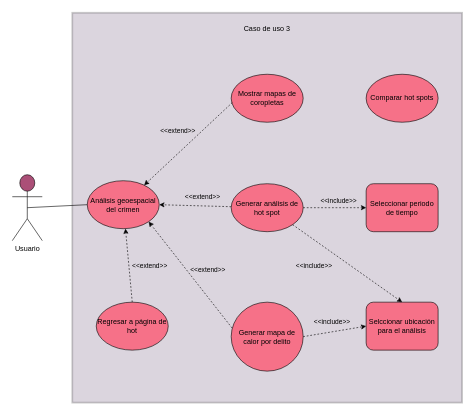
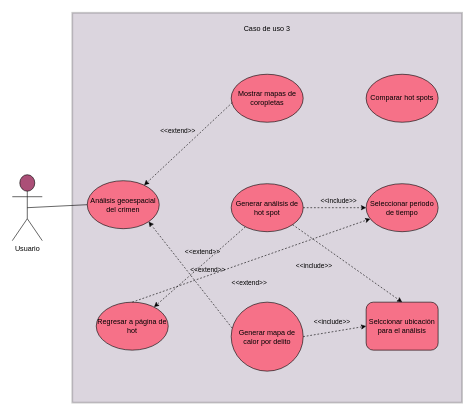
- <mxCell id="7" value="&amp;lt;&amp;lt;extend&amp;gt;&amp;gt;" style="edgeStyle=none;rounded=0;orthogonalLoop=1;jettySize=auto;html=1;entryX=1;entryY=0.5;entryDx=0;entryDy=0;dashed=1;labelBackgroundColor=none;" edge="1" parent="1" source="8" target="5"><mxGeometry x="-0.193" y="-15" relative="1" as="geometry"><mxPoint as="offset" /><mxPoint x="290" y="253" as="targetPoint" /></mxGeometry></mxCell>
+ <mxCell id="7" value="&amp;lt;&amp;lt;extend&amp;gt;&amp;gt;" style="edgeStyle=none;rounded=0;orthogonalLoop=1;jettySize=auto;html=1;dashed=1;labelBackgroundColor=none;" edge="1" parent="1" source="8" target="12"><mxGeometry x="-0.193" y="-15" relative="1" as="geometry"><mxPoint as="offset" /><mxPoint x="290" y="253" as="targetPoint" /></mxGeometry></mxCell>
- <mxCell id="16" value="Seleccionar periodo de tiempo" style="whiteSpace=wrap;html=1;strokeWidth=1;fillColor=#F67188;rounded=1;" vertex="1" parent="1"><mxGeometry x="610" y="305.5" width="120" height="80" as="geometry" /></mxCell>
+ <mxCell id="16" value="Seleccionar periodo de tiempo" style="ellipse;whiteSpace=wrap;html=1;strokeWidth=1;fillColor=#F67188;" vertex="1" parent="1"><mxGeometry x="610" y="305.5" width="120" height="80" as="geometry" /></mxCell>
- <mxCell id="13" value="&amp;lt;&amp;lt;extend&amp;gt;&amp;gt;" style="edgeStyle=none;rounded=0;orthogonalLoop=1;jettySize=auto;html=1;dashed=1;labelBackgroundColor=none;exitX=0.5;exitY=0;exitDx=0;exitDy=0;" edge="1" parent="1" source="12" target="5"><mxGeometry x="-0.073" y="-34" relative="1" as="geometry"><mxPoint as="offset" /><mxPoint x="-0.16" y="583.08" as="sourcePoint" /><mxPoint x="120.001" y="362.998" as="targetPoint" /></mxGeometry></mxCell>
+ <mxCell id="13" value="&amp;lt;&amp;lt;extend&amp;gt;&amp;gt;" style="edgeStyle=none;rounded=0;orthogonalLoop=1;jettySize=auto;html=1;dashed=1;labelBackgroundColor=none;exitX=0.5;exitY=0;exitDx=0;exitDy=0;" edge="1" parent="1" source="12" target="16"><mxGeometry x="-0.073" y="-34" relative="1" as="geometry"><mxPoint as="offset" /><mxPoint x="-0.16" y="583.08" as="sourcePoint" /><mxPoint x="120.001" y="362.998" as="targetPoint" /></mxGeometry></mxCell>
